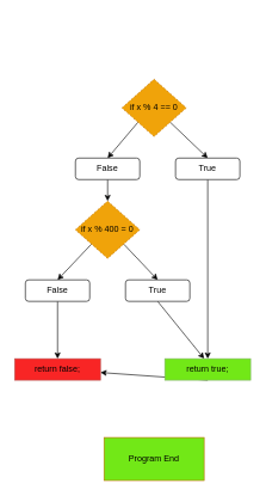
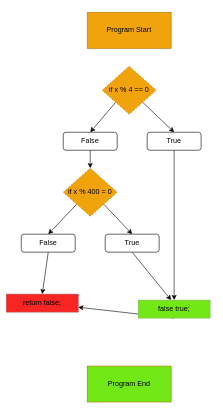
+ <mxCell id="2" value="Program Start" style="rounded=0;whiteSpace=wrap;html=1;fillColor=#f0a30a;fontColor=#000000;strokeColor=#BD7000;" vertex="1" parent="1"><mxGeometry x="145" y="20" width="140" height="60" as="geometry" /></mxCell>
- <mxCell id="18" value="return false;" style="rounded=0;whiteSpace=wrap;html=1;fillColor=#F82525;gradientColor=none;strokeColor=#b85450;" vertex="1" parent="1"><mxGeometry x="20" y="500" width="120" height="30" as="geometry" /></mxCell>
+ <mxCell id="18" value="return false;" style="rounded=0;whiteSpace=wrap;html=1;fillColor=#F82525;gradientColor=none;strokeColor=#b85450;" vertex="1" parent="1"><mxGeometry x="10" y="490" width="120" height="30" as="geometry" /></mxCell>
- <mxCell id="20" value="&lt;font color=&quot;#000000&quot;&gt;return true;&lt;/font&gt;" style="rounded=0;whiteSpace=wrap;html=1;fillColor=#72E817;gradientColor=none;strokeColor=#82b366;" vertex="1" parent="1"><mxGeometry x="230" y="500" width="120" height="30" as="geometry" /></mxCell>
+ <mxCell id="20" value="&lt;font color=&quot;#000000&quot;&gt;false true;&lt;/font&gt;" style="rounded=0;whiteSpace=wrap;html=1;fillColor=#72E817;gradientColor=none;strokeColor=#82b366;" vertex="1" parent="1"><mxGeometry x="230" y="500" width="120" height="30" as="geometry" /></mxCell>
